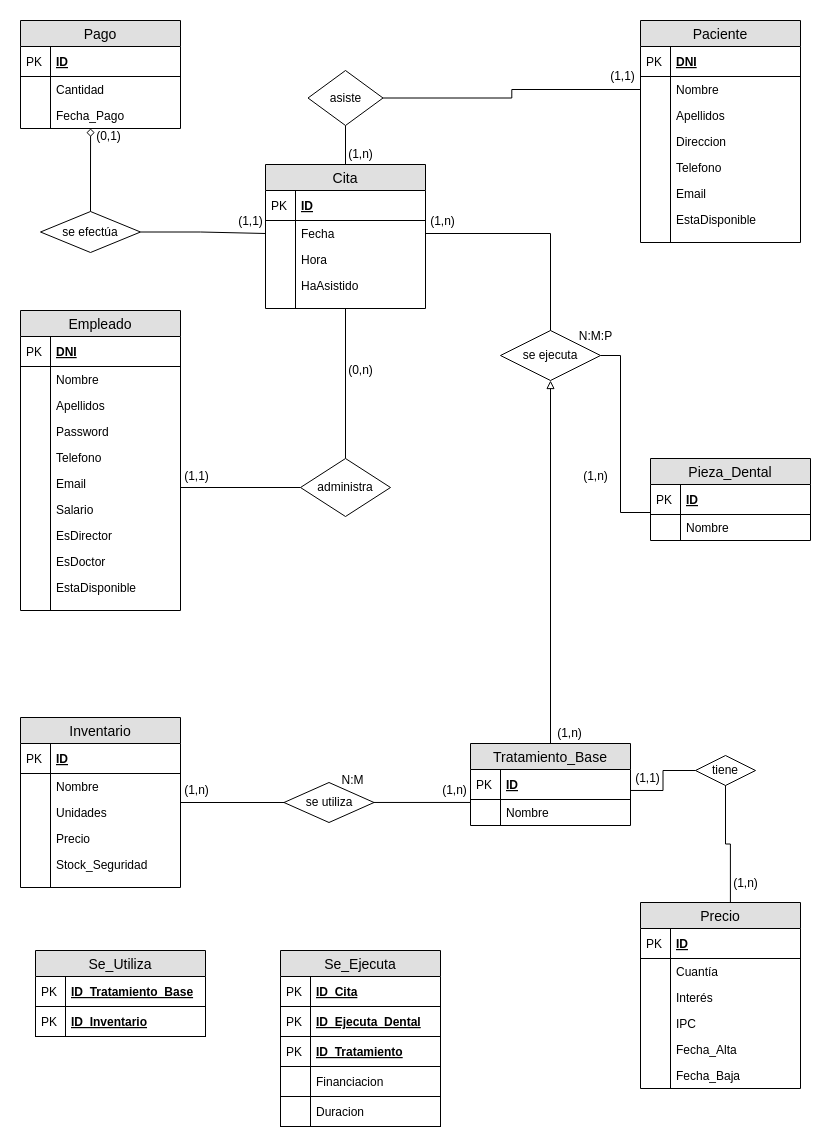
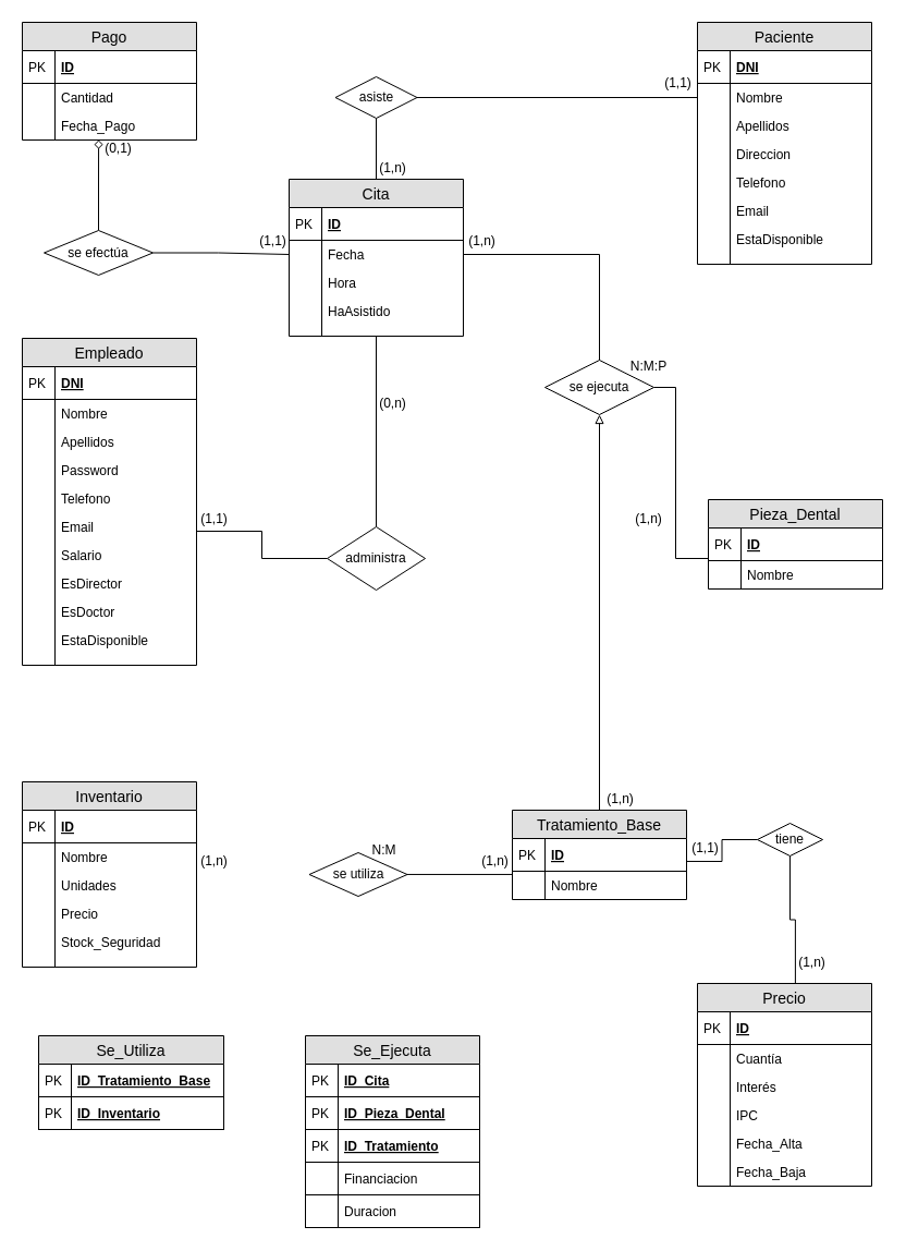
- <mxCell id="43" value="asiste" style="shape=rhombus;perimeter=rhombusPerimeter;whiteSpace=wrap;html=1;align=center;" parent="1" vertex="1"><mxGeometry x="307.5" y="70" width="75" height="55" as="geometry" /></mxCell>
+ <mxCell id="43" value="asiste" style="shape=rhombus;perimeter=rhombusPerimeter;whiteSpace=wrap;html=1;align=center;" parent="1" vertex="1"><mxGeometry x="307.5" y="70" width="75" height="38" as="geometry" /></mxCell>
- <mxCell id="27" value="administra" style="shape=rhombus;perimeter=rhombusPerimeter;whiteSpace=wrap;html=1;align=center;" parent="1" vertex="1"><mxGeometry x="300" y="458" width="90" height="58" as="geometry" /></mxCell>
+ <mxCell id="27" value="administra" style="shape=rhombus;perimeter=rhombusPerimeter;whiteSpace=wrap;html=1;align=center;" parent="1" vertex="1"><mxGeometry x="300" y="483" width="90" height="58" as="geometry" /></mxCell>
- <mxCell id="84" value="" style="edgeStyle=orthogonalEdgeStyle;rounded=0;orthogonalLoop=1;jettySize=auto;html=1;endArrow=none;endFill=0;entryX=1;entryY=0.5;entryDx=0;entryDy=0;" parent="1" source="85" target="89" edge="1"><mxGeometry relative="1" as="geometry"><mxPoint x="185" y="802" as="targetPoint" /></mxGeometry></mxCell>
- <mxCell id="120" value="ID_Ejecuta_Dental" style="shape=partialRectangle;top=0;left=0;right=0;bottom=1;align=left;verticalAlign=middle;fillColor=none;spacingLeft=34;spacingRight=4;overflow=hidden;rotatable=0;points=[[0,0.5],[1,0.5]];portConstraint=eastwest;dropTarget=0;fontStyle=5;fontSize=12;" parent="117" vertex="1"><mxGeometry y="56" width="160" height="30" as="geometry" /></mxCell>
+ <mxCell id="120" value="ID_Pieza_Dental" style="shape=partialRectangle;top=0;left=0;right=0;bottom=1;align=left;verticalAlign=middle;fillColor=none;spacingLeft=34;spacingRight=4;overflow=hidden;rotatable=0;points=[[0,0.5],[1,0.5]];portConstraint=eastwest;dropTarget=0;fontStyle=5;fontSize=12;" parent="117" vertex="1"><mxGeometry y="56" width="160" height="30" as="geometry" /></mxCell>
